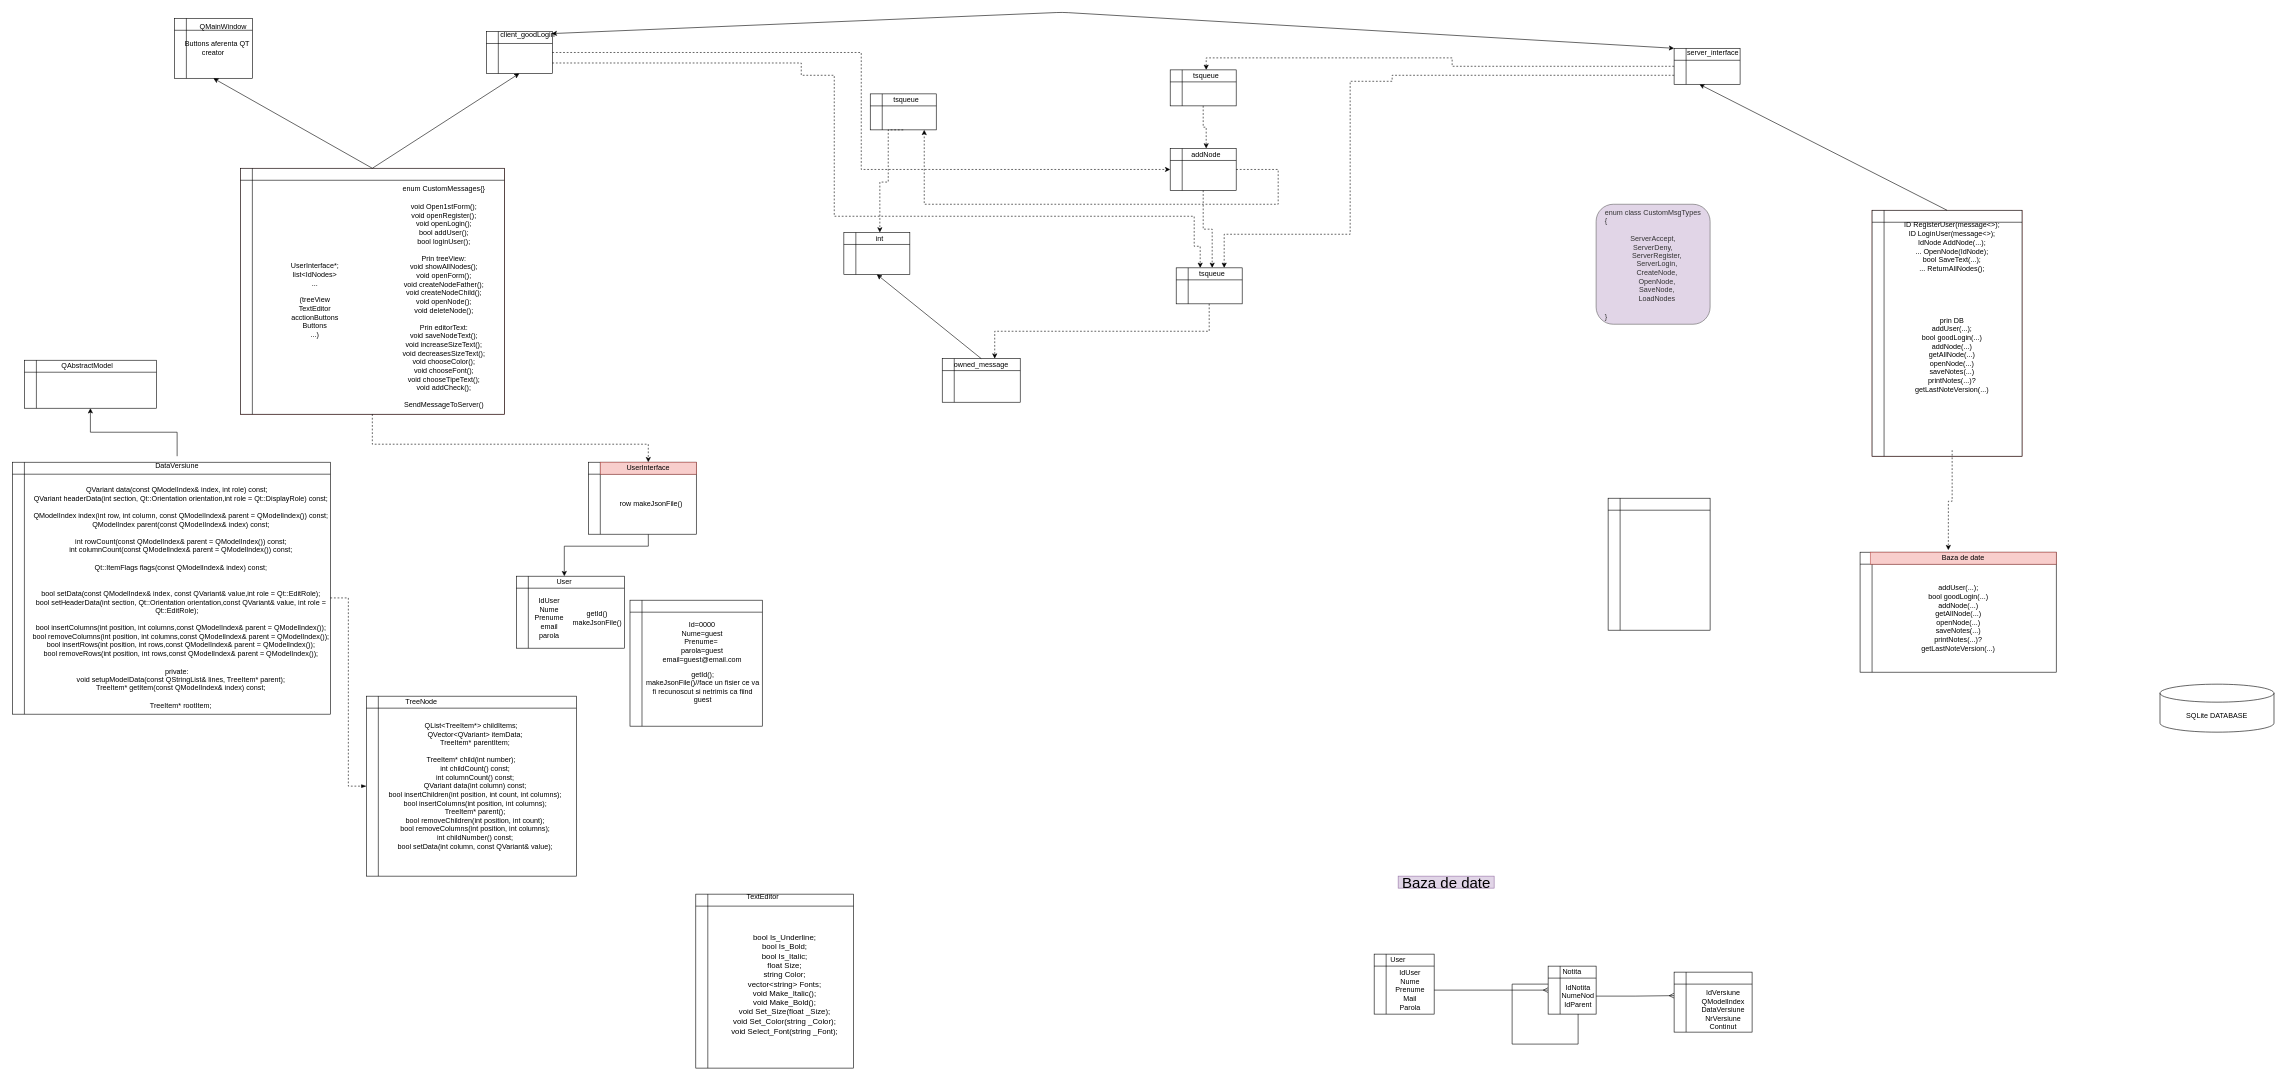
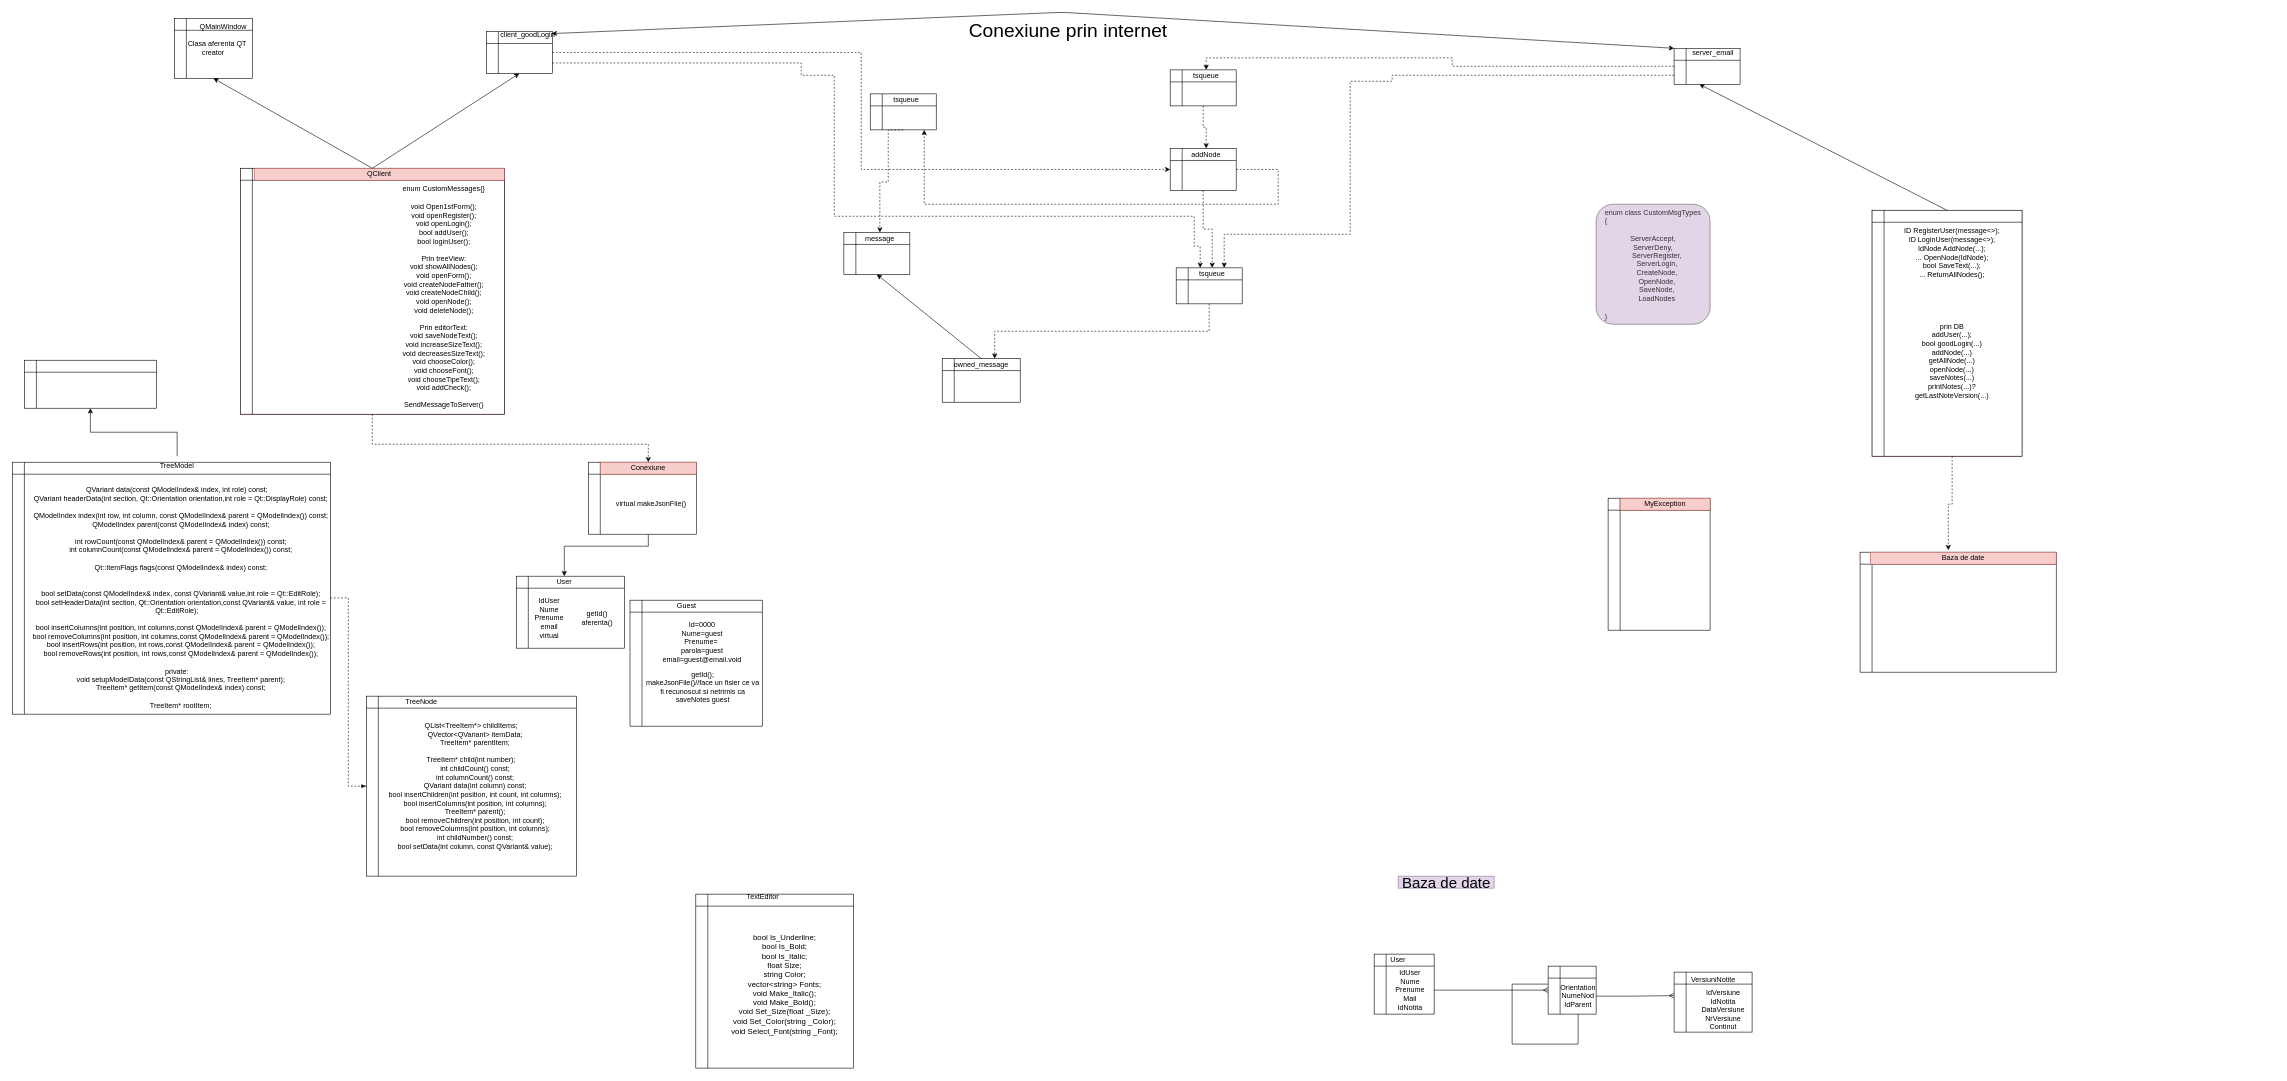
+ <mxCell id="5" value="&lt;font style=&quot;font-size: 32px&quot;&gt;Conexiune prin internet&lt;/font&gt;" style="text;html=1;strokeColor=none;fillColor=none;align=center;verticalAlign=middle;whiteSpace=wrap;rounded=0;" parent="1" vertex="1"><mxGeometry x="1540" y="40" width="480" height="20" as="geometry" /></mxCell>
- <mxCell id="14" value="&amp;nbsp; &amp;nbsp; Buttons aferenta QT creator" style="shape=internalStorage;whiteSpace=wrap;html=1;backgroundOutline=1;" parent="13" vertex="1"><mxGeometry width="130" height="100" as="geometry" /></mxCell>
+ <mxCell id="14" value="&amp;nbsp; &amp;nbsp; Clasa aferenta QT creator" style="shape=internalStorage;whiteSpace=wrap;html=1;backgroundOutline=1;" parent="13" vertex="1"><mxGeometry width="130" height="100" as="geometry" /></mxCell>
- <mxCell id="61" value="server_interface" style="text;html=1;strokeColor=none;fillColor=none;align=center;verticalAlign=middle;whiteSpace=wrap;rounded=0;" parent="59" vertex="1"><mxGeometry x="10.48" y="6" width="109.52" height="4.8" as="geometry" /></mxCell>
+ <mxCell id="61" value="server_email" style="text;html=1;strokeColor=none;fillColor=none;align=center;verticalAlign=middle;whiteSpace=wrap;rounded=0;" parent="59" vertex="1"><mxGeometry x="10.48" y="6" width="109.52" height="4.8" as="geometry" /></mxCell>
+ <mxCell id="8" value="QClient" style="text;html=1;strokeColor=#b85450;fillColor=#f8cecc;align=center;verticalAlign=middle;whiteSpace=wrap;rounded=0;" parent="6" vertex="1"><mxGeometry x="23.16" width="416.84" height="20" as="geometry" /></mxCell>
- <mxCell id="73" value="&lt;br&gt;int" style="text;html=1;strokeColor=none;fillColor=none;align=center;verticalAlign=middle;whiteSpace=wrap;rounded=0;" parent="71" vertex="1"><mxGeometry x="20" y="7" width="80" height="5.6" as="geometry" /></mxCell>
+ <mxCell id="73" value="&lt;br&gt;message" style="text;html=1;strokeColor=none;fillColor=none;align=center;verticalAlign=middle;whiteSpace=wrap;rounded=0;" parent="71" vertex="1"><mxGeometry x="20" y="7" width="80" height="5.6" as="geometry" /></mxCell>
- <mxCell id="10" value="UserInterface*;&lt;br&gt;list&amp;lt;IdNodes&amp;gt;&lt;br&gt;...&lt;br&gt;&lt;br&gt;(treeView&lt;br&gt;TextEditor&lt;br&gt;acctionButtons&lt;br&gt;Buttons&lt;br&gt;...)" style="text;html=1;strokeColor=none;fillColor=none;align=center;verticalAlign=middle;whiteSpace=wrap;rounded=0;" parent="6" vertex="1"><mxGeometry x="19" y="30" width="211" height="380" as="geometry" /></mxCell>
- <mxCell id="19" value="ID RegisterUser(message&amp;lt;&amp;gt;);&lt;br&gt;ID LoginUser(message&amp;lt;&amp;gt;);&lt;br&gt;IdNode AddNode(...);&lt;br&gt;... OpenNode(IdNode);&lt;br&gt;bool SaveText(...);&lt;br&gt;... ReturnAllNodes();&lt;br&gt;&lt;br&gt;&lt;br&gt;&lt;br&gt;&lt;br&gt;&lt;br&gt;prin DB&lt;br&gt;addUser(...);&lt;br&gt;bool goodLogin(...)&lt;br&gt;addNode(...)&lt;br&gt;getAllNode(...)&lt;br&gt;openNode(...)&lt;br&gt;saveNotes(...)&lt;br&gt;printNotes(...)?&lt;br&gt;getLastNoteVersion(...)&lt;br&gt;&lt;br&gt;&lt;br&gt;&lt;br&gt;&lt;br&gt;&lt;br&gt;&lt;br&gt;" style="text;html=1;strokeColor=none;fillColor=none;align=center;verticalAlign=middle;whiteSpace=wrap;rounded=0;" parent="17" vertex="1"><mxGeometry x="28.947" y="10" width="209.211" height="390" as="geometry" /></mxCell>
+ <mxCell id="19" value="ID RegisterUser(message&amp;lt;&amp;gt;);&lt;br&gt;ID LoginUser(message&amp;lt;&amp;gt;);&lt;br&gt;IdNode AddNode(...);&lt;br&gt;... OpenNode(IdNode);&lt;br&gt;bool SaveText(...);&lt;br&gt;... ReturnAllNodes();&lt;br&gt;&lt;br&gt;&lt;br&gt;&lt;br&gt;&lt;br&gt;&lt;br&gt;prin DB&lt;br&gt;addUser(...);&lt;br&gt;bool goodLogin(...)&lt;br&gt;addNode(...)&lt;br&gt;getAllNode(...)&lt;br&gt;openNode(...)&lt;br&gt;saveNotes(...)&lt;br&gt;printNotes(...)?&lt;br&gt;getLastNoteVersion(...)&lt;br&gt;&lt;br&gt;&lt;br&gt;&lt;br&gt;&lt;br&gt;&lt;br&gt;&lt;br&gt;" style="text;html=1;strokeColor=none;fillColor=none;align=center;verticalAlign=middle;whiteSpace=wrap;rounded=0;" parent="17" vertex="1"><mxGeometry x="28.947" y="20" width="209.211" height="390" as="geometry" /></mxCell>
- <mxCell id="64" value="QAbstractModel" style="text;html=1;strokeColor=none;fillColor=none;align=center;verticalAlign=middle;whiteSpace=wrap;rounded=0;" parent="62" vertex="1"><mxGeometry x="20" width="170" height="20" as="geometry" /></mxCell>
- <mxCell id="23" value="DataVersiune" style="text;html=1;strokeColor=none;fillColor=none;align=center;verticalAlign=middle;whiteSpace=wrap;rounded=0;" parent="21" vertex="1"><mxGeometry x="19.19" y="-10" width="510.81" height="32.31" as="geometry" /></mxCell>
+ <mxCell id="23" value="TreeModel" style="text;html=1;strokeColor=none;fillColor=none;align=center;verticalAlign=middle;whiteSpace=wrap;rounded=0;" parent="21" vertex="1"><mxGeometry x="19.19" y="-10" width="510.81" height="32.31" as="geometry" /></mxCell>
- <mxCell id="110" value="UserInterface" style="text;html=1;strokeColor=#b85450;fillColor=#f8cecc;align=center;verticalAlign=middle;whiteSpace=wrap;rounded=0;" parent="109" vertex="1"><mxGeometry y="-60" width="160" height="20" as="geometry" /></mxCell>
+ <mxCell id="110" value="Conexiune" style="text;html=1;strokeColor=#b85450;fillColor=#f8cecc;align=center;verticalAlign=middle;whiteSpace=wrap;rounded=0;" parent="109" vertex="1"><mxGeometry y="-60" width="160" height="20" as="geometry" /></mxCell>
- <mxCell id="111" value="row makeJsonFile()" style="text;html=1;strokeColor=none;fillColor=none;align=center;verticalAlign=middle;whiteSpace=wrap;rounded=0;" parent="109" vertex="1"><mxGeometry x="10" y="-40" width="150" height="100" as="geometry" /></mxCell>
+ <mxCell id="111" value="virtual makeJsonFile()" style="text;html=1;strokeColor=none;fillColor=none;align=center;verticalAlign=middle;whiteSpace=wrap;rounded=0;" parent="109" vertex="1"><mxGeometry x="10" y="-40" width="150" height="100" as="geometry" /></mxCell>
+ <mxCell id="103" value="MyException" style="text;html=1;strokeColor=#b85450;fillColor=#f8cecc;align=center;verticalAlign=middle;whiteSpace=wrap;rounded=0;" parent="101" vertex="1"><mxGeometry x="20" width="150" height="20" as="geometry" /></mxCell>
+ <mxCell id="52" value="Guest" style="text;html=1;strokeColor=none;fillColor=none;align=center;verticalAlign=middle;whiteSpace=wrap;rounded=0;" parent="50" vertex="1"><mxGeometry x="31.5" width="126.0" height="20" as="geometry" /></mxCell>
- <mxCell id="47" value="IdUser&lt;br&gt;Nume&lt;br&gt;Prenume&lt;br&gt;email&lt;br&gt;parola&lt;br&gt;" style="text;html=1;strokeColor=none;fillColor=none;align=center;verticalAlign=middle;whiteSpace=wrap;rounded=0;" parent="44" vertex="1"><mxGeometry x="20" y="20" width="70" height="100" as="geometry" /></mxCell>
+ <mxCell id="47" value="IdUser&lt;br&gt;Nume&lt;br&gt;Prenume&lt;br&gt;email&lt;br&gt;virtual&lt;br&gt;" style="text;html=1;strokeColor=none;fillColor=none;align=center;verticalAlign=middle;whiteSpace=wrap;rounded=0;" parent="44" vertex="1"><mxGeometry x="20" y="20" width="70" height="100" as="geometry" /></mxCell>
- <mxCell id="48" value="getId()&lt;br&gt;makeJsonFile()" style="text;html=1;strokeColor=none;fillColor=none;align=center;verticalAlign=middle;whiteSpace=wrap;rounded=0;" parent="44" vertex="1"><mxGeometry x="90" y="20" width="90" height="100" as="geometry" /></mxCell>
+ <mxCell id="48" value="getId()&lt;br&gt;aferenta()" style="text;html=1;strokeColor=none;fillColor=none;align=center;verticalAlign=middle;whiteSpace=wrap;rounded=0;" parent="44" vertex="1"><mxGeometry x="90" y="20" width="90" height="100" as="geometry" /></mxCell>
- <mxCell id="108" value="addUser(...);&lt;br&gt;bool goodLogin(...)&lt;br&gt;addNode(...)&lt;br&gt;getAllNode(...)&lt;br&gt;openNode(...)&lt;br&gt;saveNotes(...)&lt;br&gt;printNotes(...)?&lt;br&gt;getLastNoteVersion(...)&lt;br&gt;" style="text;html=1;strokeColor=none;fillColor=none;align=center;verticalAlign=middle;whiteSpace=wrap;rounded=0;" parent="105" vertex="1"><mxGeometry x="13.5" y="20" width="300" height="180" as="geometry" /></mxCell>
- <mxCell id="53" value="Id=0000&lt;br&gt;Nume=guest&lt;br&gt;Prenume=&amp;nbsp;&lt;br&gt;parola=guest&lt;br&gt;email=guest@email.com" style="text;html=1;strokeColor=none;fillColor=none;align=center;verticalAlign=middle;whiteSpace=wrap;rounded=0;" parent="50" vertex="1"><mxGeometry x="20.999" y="20" width="199.501" height="100" as="geometry" /></mxCell>
+ <mxCell id="53" value="Id=0000&lt;br&gt;Nume=guest&lt;br&gt;Prenume=&amp;nbsp;&lt;br&gt;parola=guest&lt;br&gt;email=guest@email.void" style="text;html=1;strokeColor=none;fillColor=none;align=center;verticalAlign=middle;whiteSpace=wrap;rounded=0;" parent="50" vertex="1"><mxGeometry x="20.999" y="20" width="199.501" height="100" as="geometry" /></mxCell>
- <mxCell id="54" value="getId();&lt;br&gt;makeJsonFile()//face un fisier ce va fi recunoscut si netrimis ca fiind guest" style="text;html=1;strokeColor=none;fillColor=none;align=center;verticalAlign=middle;whiteSpace=wrap;rounded=0;" parent="50" vertex="1"><mxGeometry x="21" y="80" width="199.5" height="130" as="geometry" /></mxCell>
+ <mxCell id="54" value="getId();&lt;br&gt;makeJsonFile()//face un fisier ce va fi recunoscut si netrimis ca saveNotes guest" style="text;html=1;strokeColor=none;fillColor=none;align=center;verticalAlign=middle;whiteSpace=wrap;rounded=0;" parent="50" vertex="1"><mxGeometry x="21" y="80" width="199.5" height="130" as="geometry" /></mxCell>
- <mxCell id="99" value="SQLite DATABASE" style="shape=cylinder3;whiteSpace=wrap;html=1;boundedLbl=1;backgroundOutline=1;size=15;" parent="1" vertex="1"><mxGeometry x="3600" y="1140" width="190" height="80" as="geometry" /></mxCell>
- <mxCell id="36" value="Notita" style="text;html=1;strokeColor=none;fillColor=none;align=center;verticalAlign=middle;whiteSpace=wrap;rounded=0;" parent="34" vertex="1"><mxGeometry x="20" width="40" height="20" as="geometry" /></mxCell>
+ <mxCell id="41" value="VersiuniNotite" style="text;html=1;strokeColor=none;fillColor=none;align=center;verticalAlign=middle;whiteSpace=wrap;rounded=0;" parent="39" vertex="1"><mxGeometry x="32.5" width="65" height="25" as="geometry" /></mxCell>
- <mxCell id="33" value="IdUser&lt;br&gt;Nume&lt;br&gt;Prenume&lt;br&gt;Mail&lt;br&gt;Parola&lt;br&gt;" style="text;html=1;strokeColor=none;fillColor=none;align=center;verticalAlign=middle;whiteSpace=wrap;rounded=0;" parent="1" vertex="1"><mxGeometry x="2310" y="1610" width="80" height="80" as="geometry" /></mxCell>
+ <mxCell id="33" value="IdUser&lt;br&gt;Nume&lt;br&gt;Prenume&lt;br&gt;Mail&lt;br&gt;IdNotita&lt;br&gt;" style="text;html=1;strokeColor=none;fillColor=none;align=center;verticalAlign=middle;whiteSpace=wrap;rounded=0;" parent="1" vertex="1"><mxGeometry x="2310" y="1610" width="80" height="80" as="geometry" /></mxCell>
- <mxCell id="38" value="IdNotita&lt;br&gt;NumeNod&lt;br&gt;IdParent" style="text;html=1;strokeColor=none;fillColor=none;align=center;verticalAlign=middle;whiteSpace=wrap;rounded=0;" parent="34" vertex="1"><mxGeometry x="20" y="20" width="60" height="60" as="geometry" /></mxCell>
+ <mxCell id="38" value="Orientation&lt;br&gt;NumeNod&lt;br&gt;IdParent" style="text;html=1;strokeColor=none;fillColor=none;align=center;verticalAlign=middle;whiteSpace=wrap;rounded=0;" parent="34" vertex="1"><mxGeometry x="20" y="20" width="60" height="60" as="geometry" /></mxCell>
- <mxCell id="42" value="IdVersiune&lt;br&gt;QModelIndex&lt;br&gt;DataVersiune&lt;br&gt;NrVersiune&lt;br&gt;Continut&lt;br&gt;" style="text;html=1;strokeColor=none;fillColor=none;align=center;verticalAlign=middle;whiteSpace=wrap;rounded=0;" parent="39" vertex="1"><mxGeometry x="32.5" y="25" width="97.5" height="75" as="geometry" /></mxCell>
+ <mxCell id="42" value="IdVersiune&lt;br&gt;IdNotita&lt;br&gt;DataVersiune&lt;br&gt;NrVersiune&lt;br&gt;Continut&lt;br&gt;" style="text;html=1;strokeColor=none;fillColor=none;align=center;verticalAlign=middle;whiteSpace=wrap;rounded=0;" parent="39" vertex="1"><mxGeometry x="32.5" y="25" width="97.5" height="75" as="geometry" /></mxCell>
